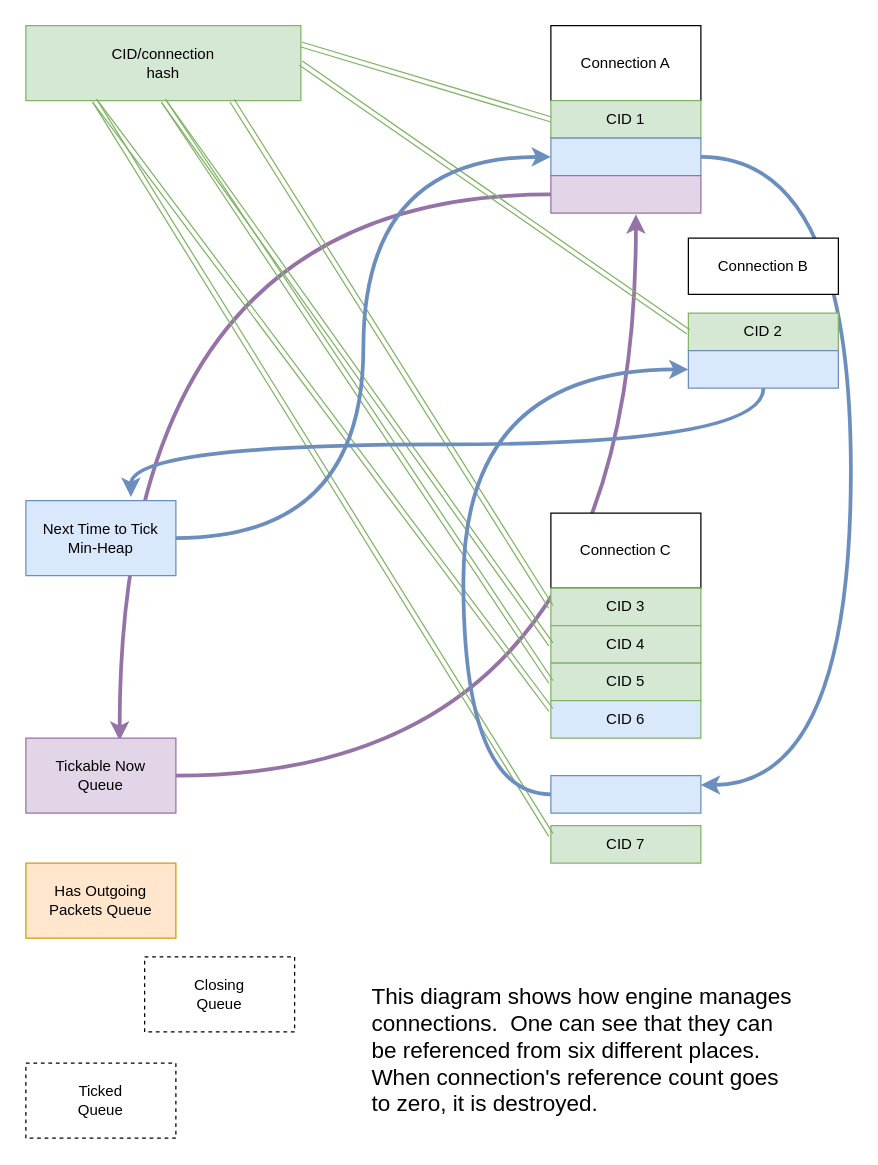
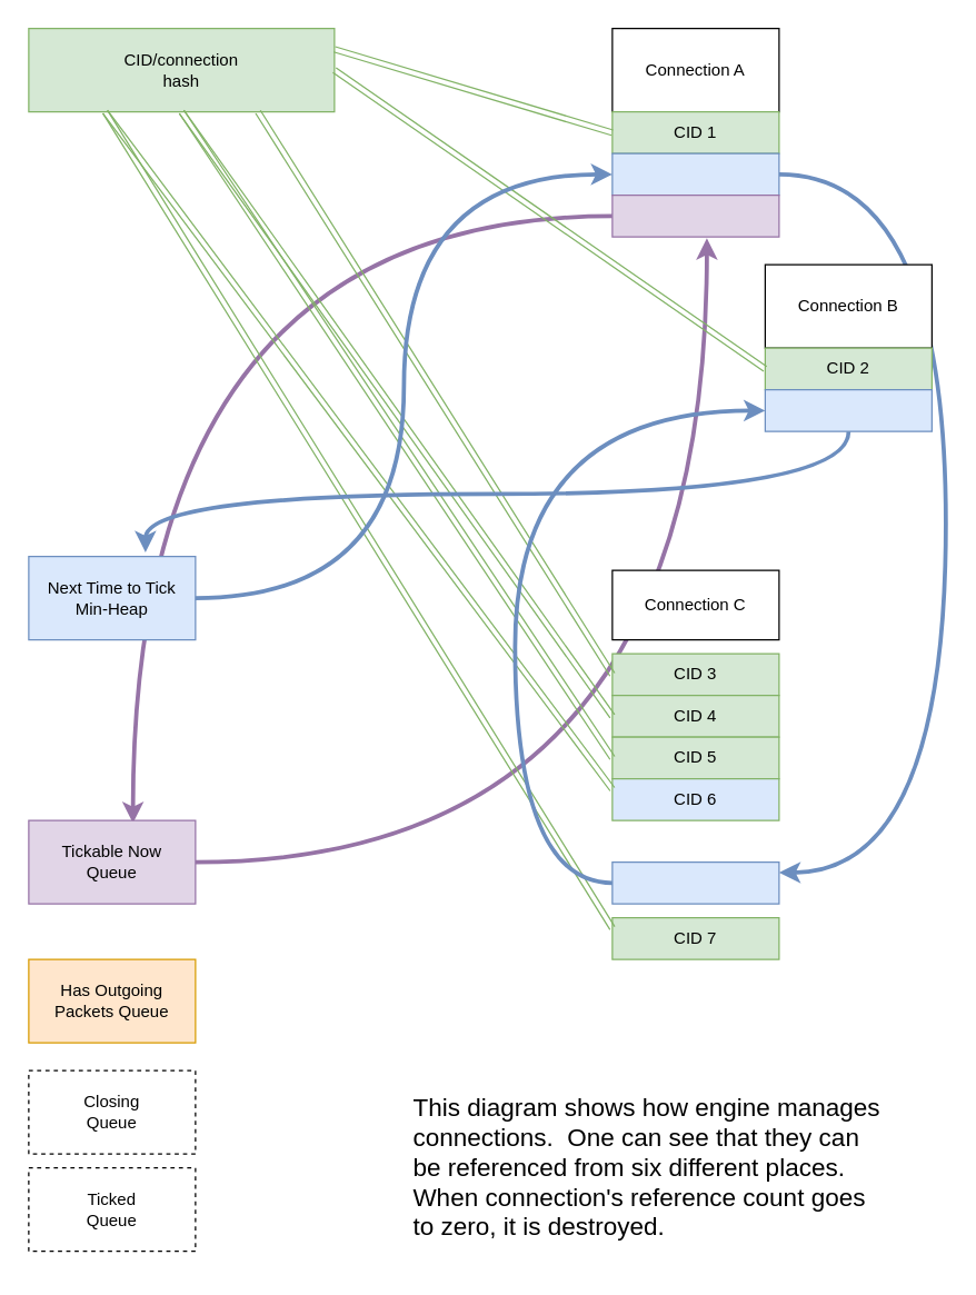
- <mxCell id="7" value="&lt;div&gt;Connection B&lt;/div&gt;" style="rounded=0;whiteSpace=wrap;html=1;" vertex="1" parent="1"><mxGeometry x="550" y="190" width="120" height="45" as="geometry" /></mxCell>
+ <mxCell id="7" value="&lt;div&gt;Connection B&lt;/div&gt;" style="rounded=0;whiteSpace=wrap;html=1;" vertex="1" parent="1"><mxGeometry x="550" y="190" width="120" height="60" as="geometry" /></mxCell>
- <mxCell id="12" value="&lt;div&gt;Connection C&lt;/div&gt;" style="rounded=0;whiteSpace=wrap;html=1;" vertex="1" parent="1"><mxGeometry x="440" y="410" width="120" height="60" as="geometry" /></mxCell>
+ <mxCell id="12" value="&lt;div&gt;Connection C&lt;/div&gt;" style="rounded=0;whiteSpace=wrap;html=1;" vertex="1" parent="1"><mxGeometry x="440" y="410" width="120" height="50" as="geometry" /></mxCell>
- <mxCell id="33" value="&lt;div&gt;Closing&lt;/div&gt;&lt;div&gt;Queue&lt;/div&gt;" style="rounded=0;whiteSpace=wrap;html=1;dashed=1;" vertex="1" parent="1"><mxGeometry x="115" y="765" width="120" height="60" as="geometry" /></mxCell>
+ <mxCell id="33" value="&lt;div&gt;Closing&lt;/div&gt;&lt;div&gt;Queue&lt;/div&gt;" style="rounded=0;whiteSpace=wrap;html=1;dashed=1;" vertex="1" parent="1"><mxGeometry x="20" y="770" width="120" height="60" as="geometry" /></mxCell>
- <mxCell id="34" value="&lt;div&gt;Ticked&lt;/div&gt;&lt;div&gt;Queue&lt;br&gt;&lt;/div&gt;" style="rounded=0;whiteSpace=wrap;html=1;dashed=1;" vertex="1" parent="1"><mxGeometry x="20" y="850" width="120" height="60" as="geometry" /></mxCell>
+ <mxCell id="34" value="&lt;div&gt;Ticked&lt;/div&gt;&lt;div&gt;Queue&lt;br&gt;&lt;/div&gt;" style="rounded=0;whiteSpace=wrap;html=1;dashed=1;" vertex="1" parent="1"><mxGeometry x="20" y="840" width="120" height="60" as="geometry" /></mxCell>
